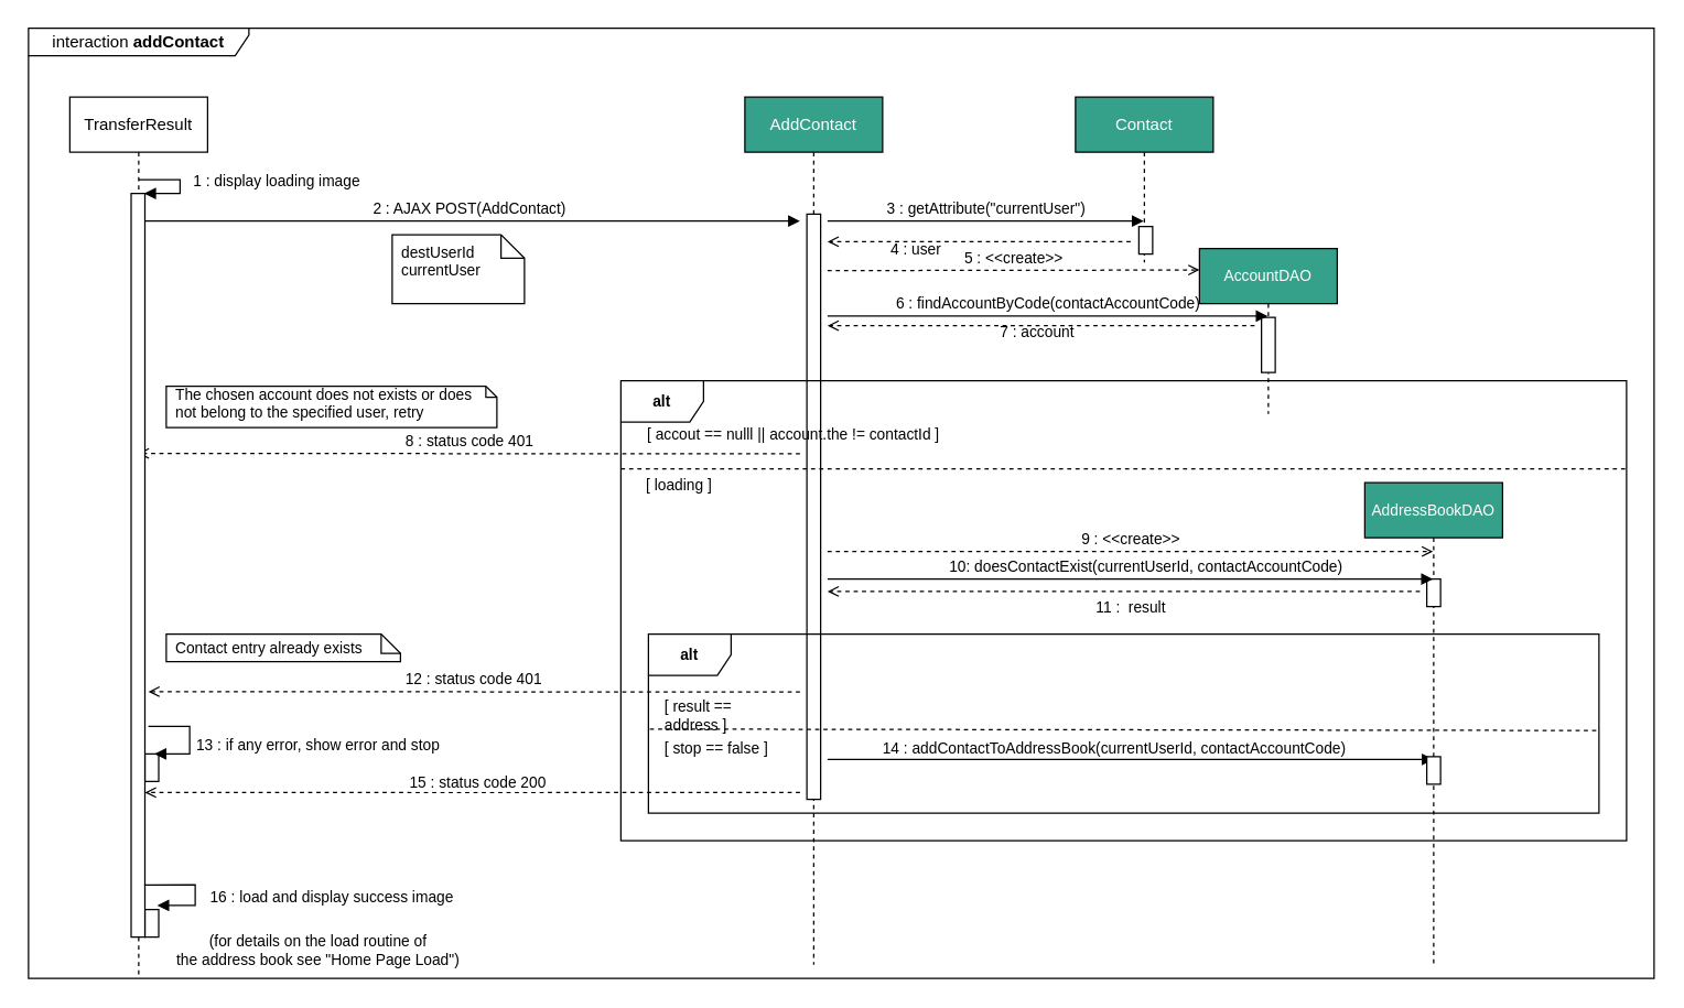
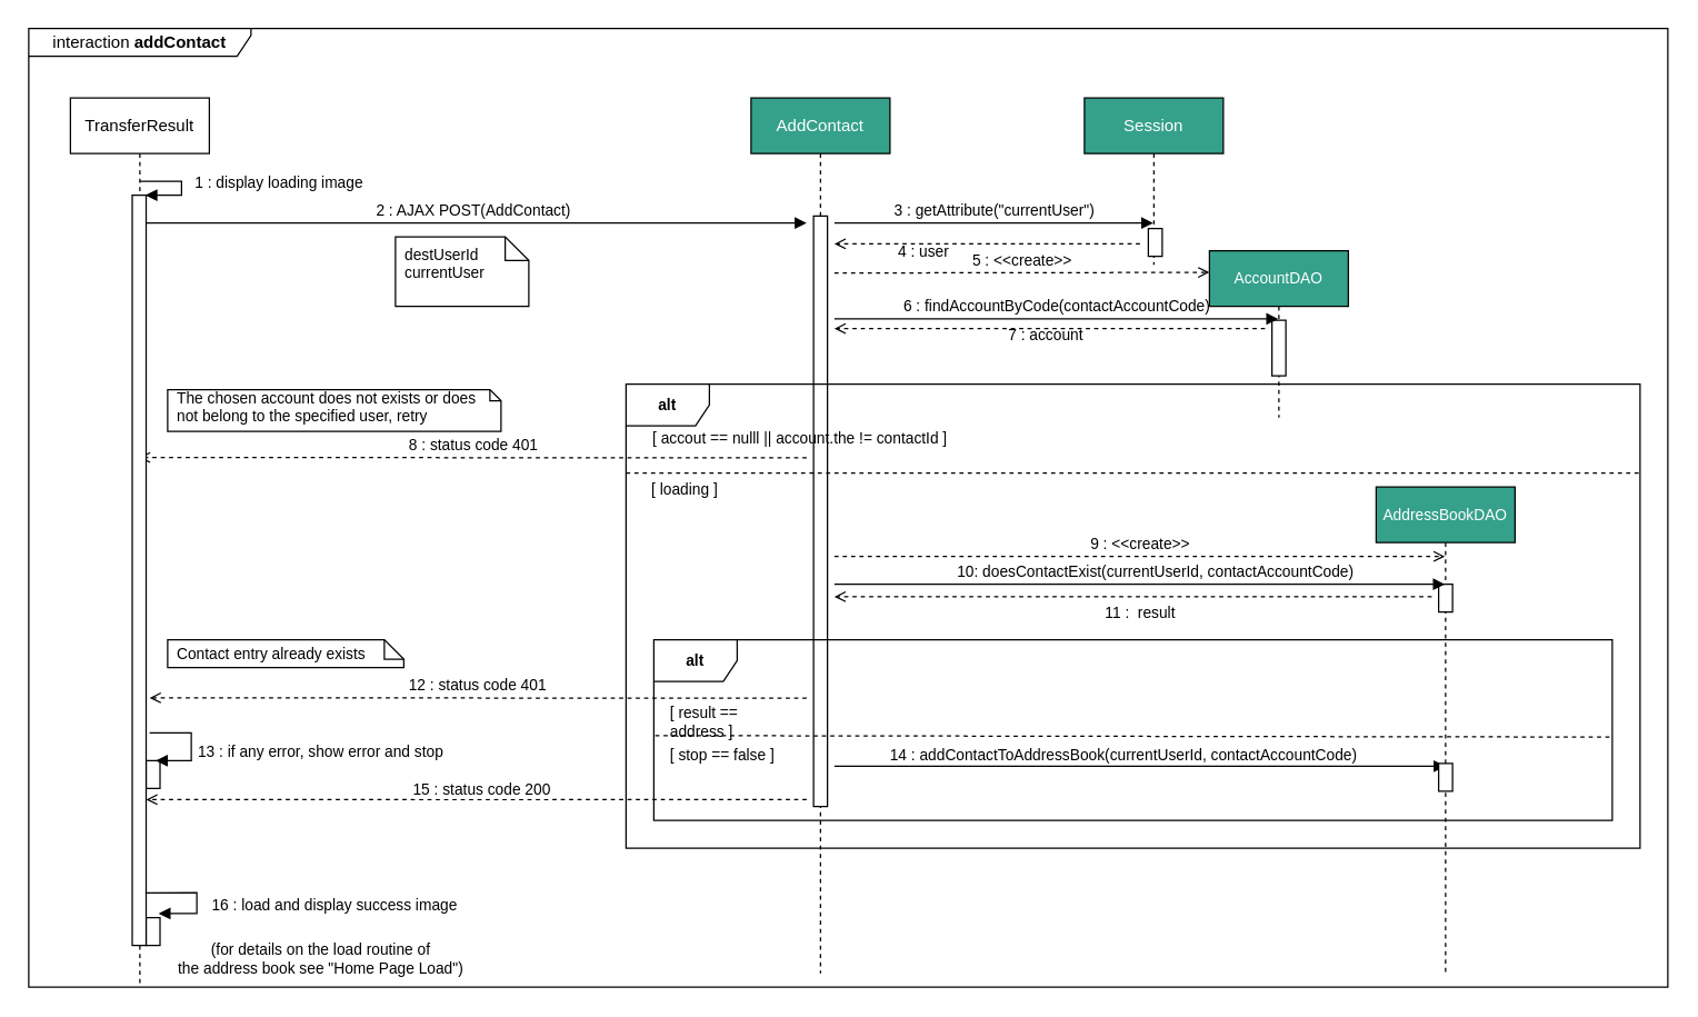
- <mxCell id="8" value="Contact" style="shape=umlLifeline;perimeter=lifelinePerimeter;whiteSpace=wrap;html=1;container=1;collapsible=0;recursiveResize=0;outlineConnect=0;fillColor=#35A18B;fontColor=#FFFFFF;" parent="1" vertex="1"><mxGeometry x="780" y="70" width="100" height="120" as="geometry" /></mxCell>
+ <mxCell id="8" value="Session" style="shape=umlLifeline;perimeter=lifelinePerimeter;whiteSpace=wrap;html=1;container=1;collapsible=0;recursiveResize=0;outlineConnect=0;fillColor=#35A18B;fontColor=#FFFFFF;" parent="1" vertex="1"><mxGeometry x="780" y="70" width="100" height="120" as="geometry" /></mxCell>
